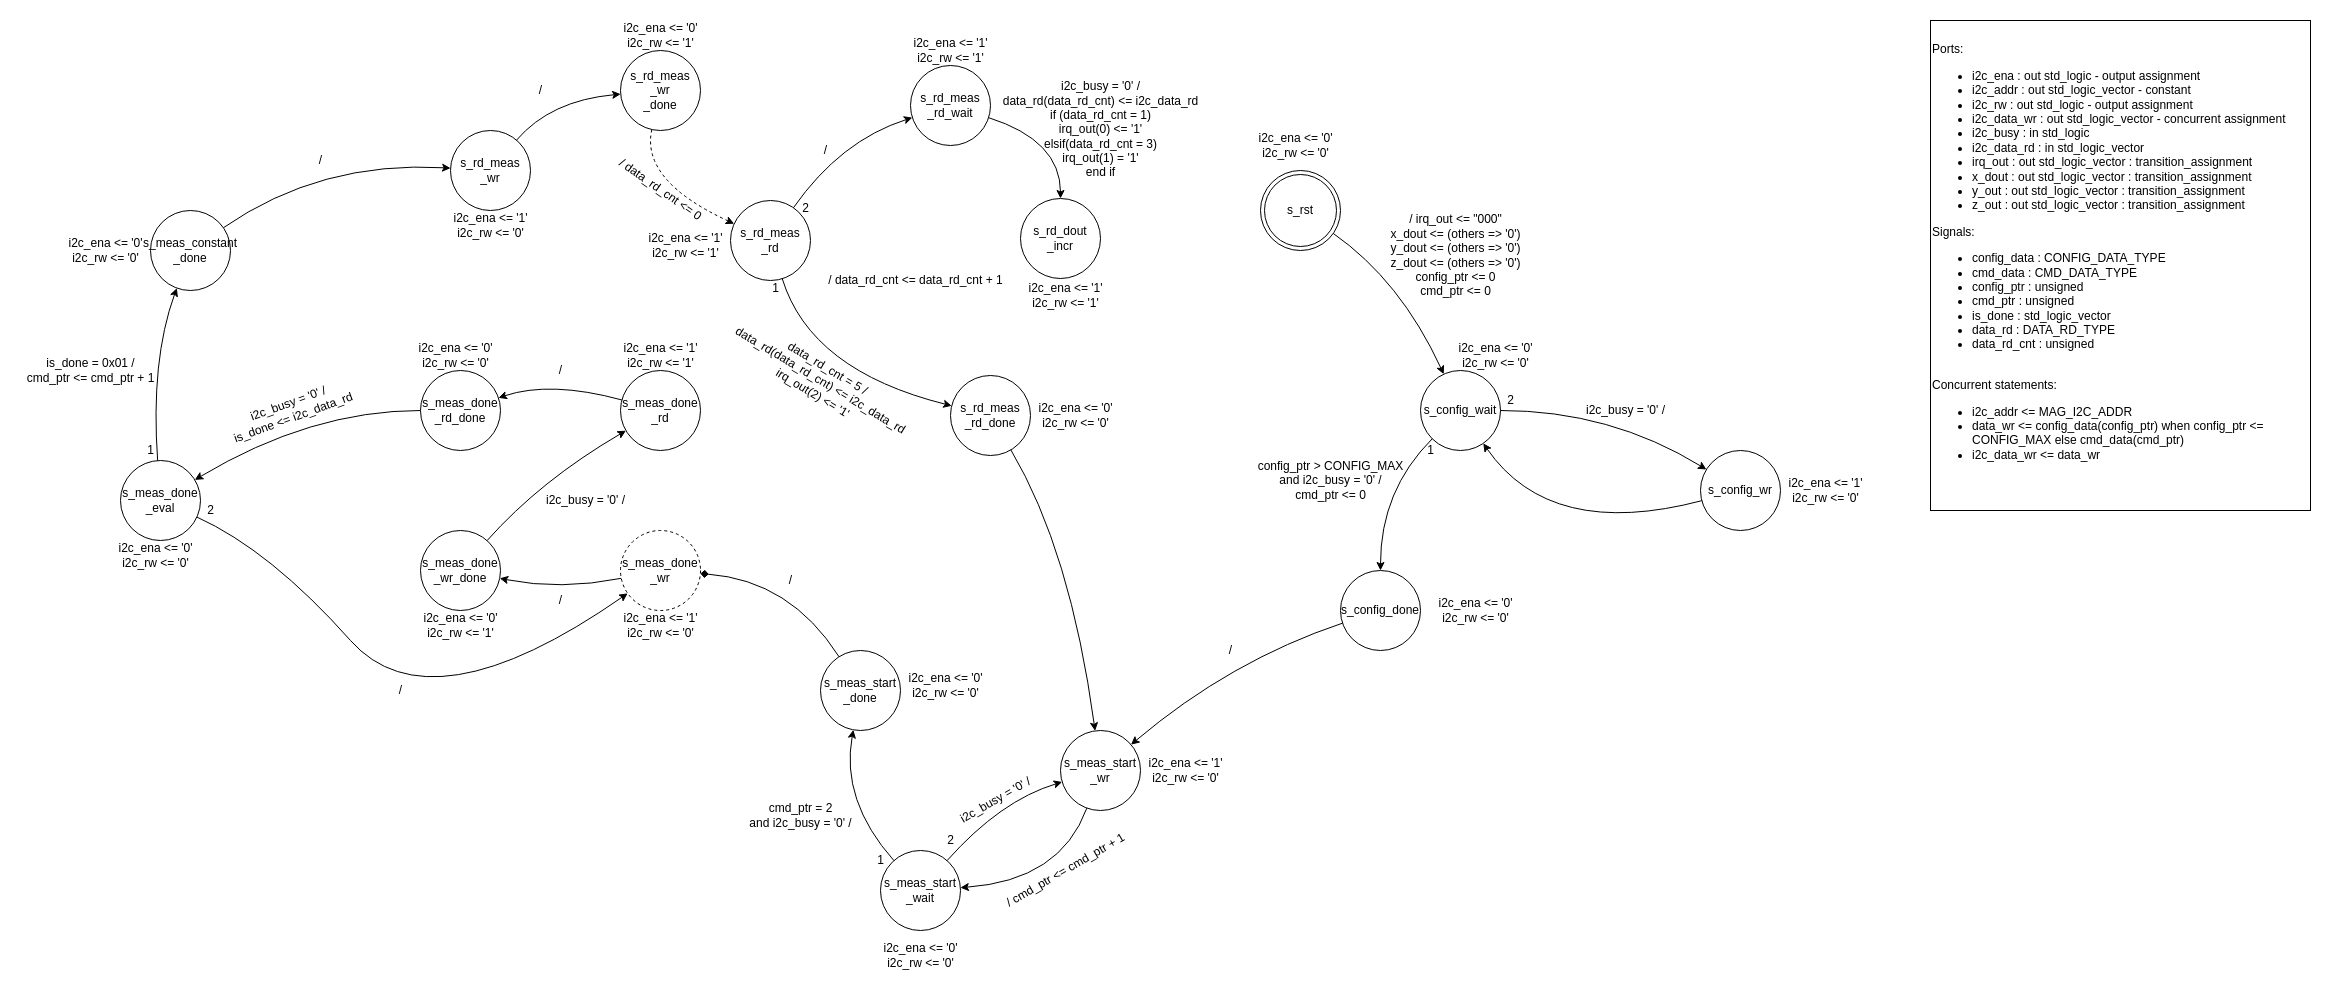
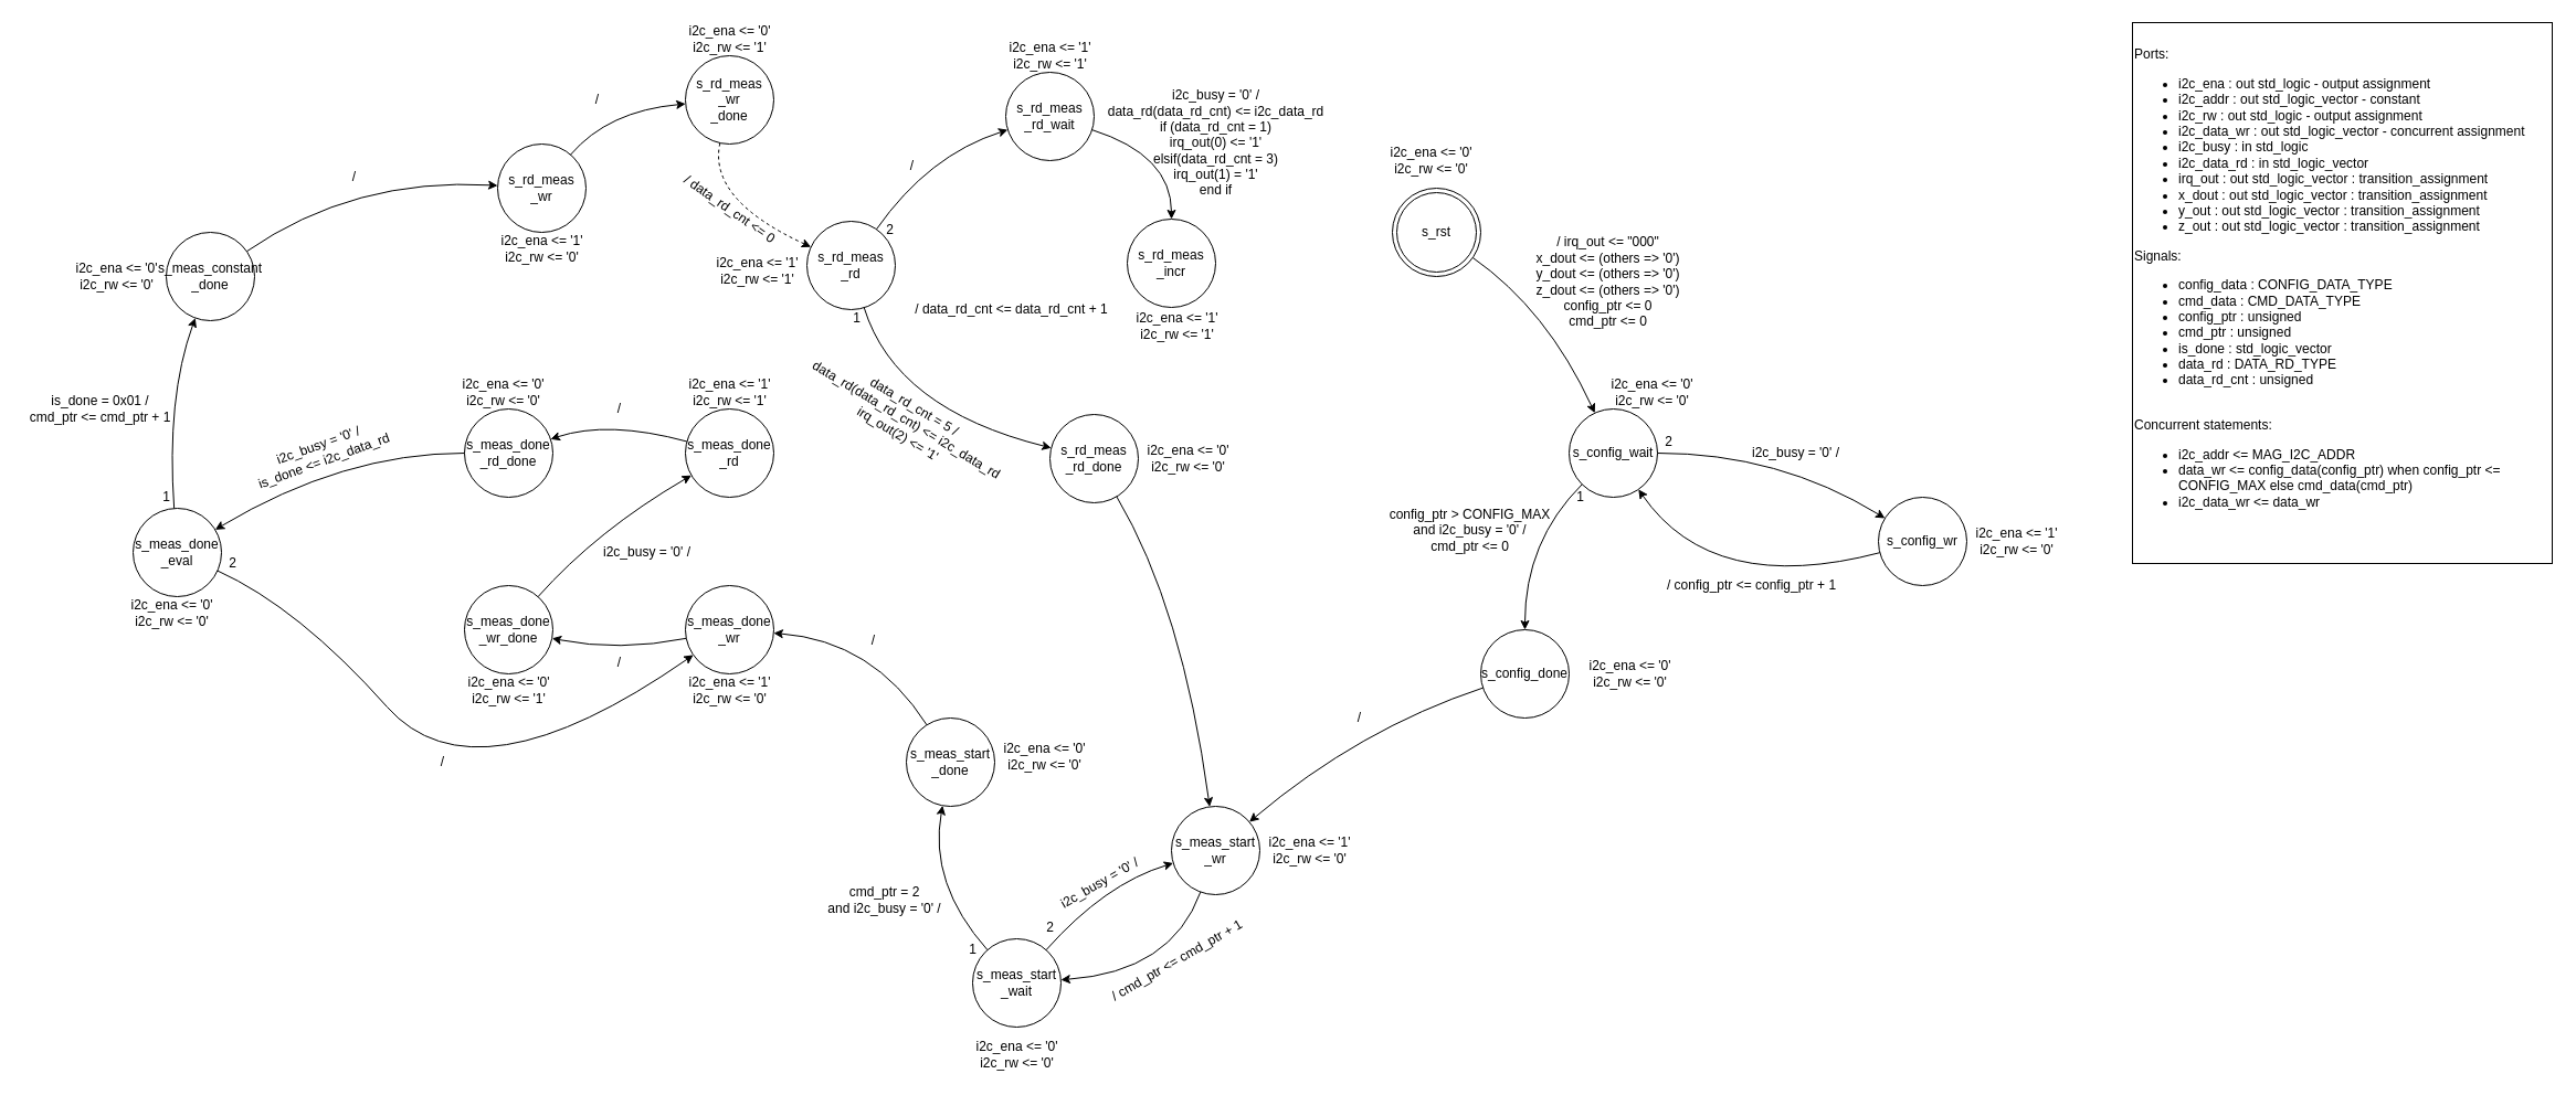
- <mxCell id="88" value="&lt;div&gt;s_rd_dout&lt;/div&gt;&lt;div&gt;_incr&lt;/div&gt;" style="ellipse;whiteSpace=wrap;html=1;aspect=fixed;" vertex="1" parent="1"><mxGeometry x="1020" y="198" width="80" height="80" as="geometry" /></mxCell>
+ <mxCell id="88" value="&lt;div&gt;s_rd_meas&lt;/div&gt;&lt;div&gt;_incr&lt;/div&gt;" style="ellipse;whiteSpace=wrap;html=1;aspect=fixed;" vertex="1" parent="1"><mxGeometry x="1020" y="198" width="80" height="80" as="geometry" /></mxCell>
+ <mxCell id="27" value="/ config_ptr &amp;lt;= config_ptr + 1" style="text;html=1;align=center;verticalAlign=middle;resizable=0;points=[];autosize=1;strokeColor=none;fillColor=none;" vertex="1" parent="1"><mxGeometry x="1500" y="520" width="170" height="20" as="geometry" /></mxCell>
- <mxCell id="9" value="&lt;div&gt;s_meas_done&lt;/div&gt;&lt;div&gt;_wr&lt;br&gt;&lt;/div&gt;" style="ellipse;whiteSpace=wrap;html=1;aspect=fixed;dashed=1;" vertex="1" parent="1"><mxGeometry x="620" y="530" width="80" height="80" as="geometry" /></mxCell>
+ <mxCell id="9" value="&lt;div&gt;s_meas_done&lt;/div&gt;&lt;div&gt;_wr&lt;br&gt;&lt;/div&gt;" style="ellipse;whiteSpace=wrap;html=1;aspect=fixed;" vertex="1" parent="1"><mxGeometry x="620" y="530" width="80" height="80" as="geometry" /></mxCell>
- <mxCell id="45" value="" style="curved=1;endArrow=diamond;html=1;rounded=0;" edge="1" parent="1" source="8" target="9"><mxGeometry width="50" height="50" relative="1" as="geometry"><mxPoint x="720" y="630" as="sourcePoint" /><mxPoint x="770" y="580" as="targetPoint" /><Array as="points"><mxPoint x="790" y="580" /></Array></mxGeometry></mxCell>
+ <mxCell id="45" value="" style="curved=1;endArrow=classic;html=1;rounded=0;" edge="1" parent="1" source="8" target="9"><mxGeometry width="50" height="50" relative="1" as="geometry"><mxPoint x="720" y="630" as="sourcePoint" /><mxPoint x="770" y="580" as="targetPoint" /><Array as="points"><mxPoint x="790" y="580" /></Array></mxGeometry></mxCell>
